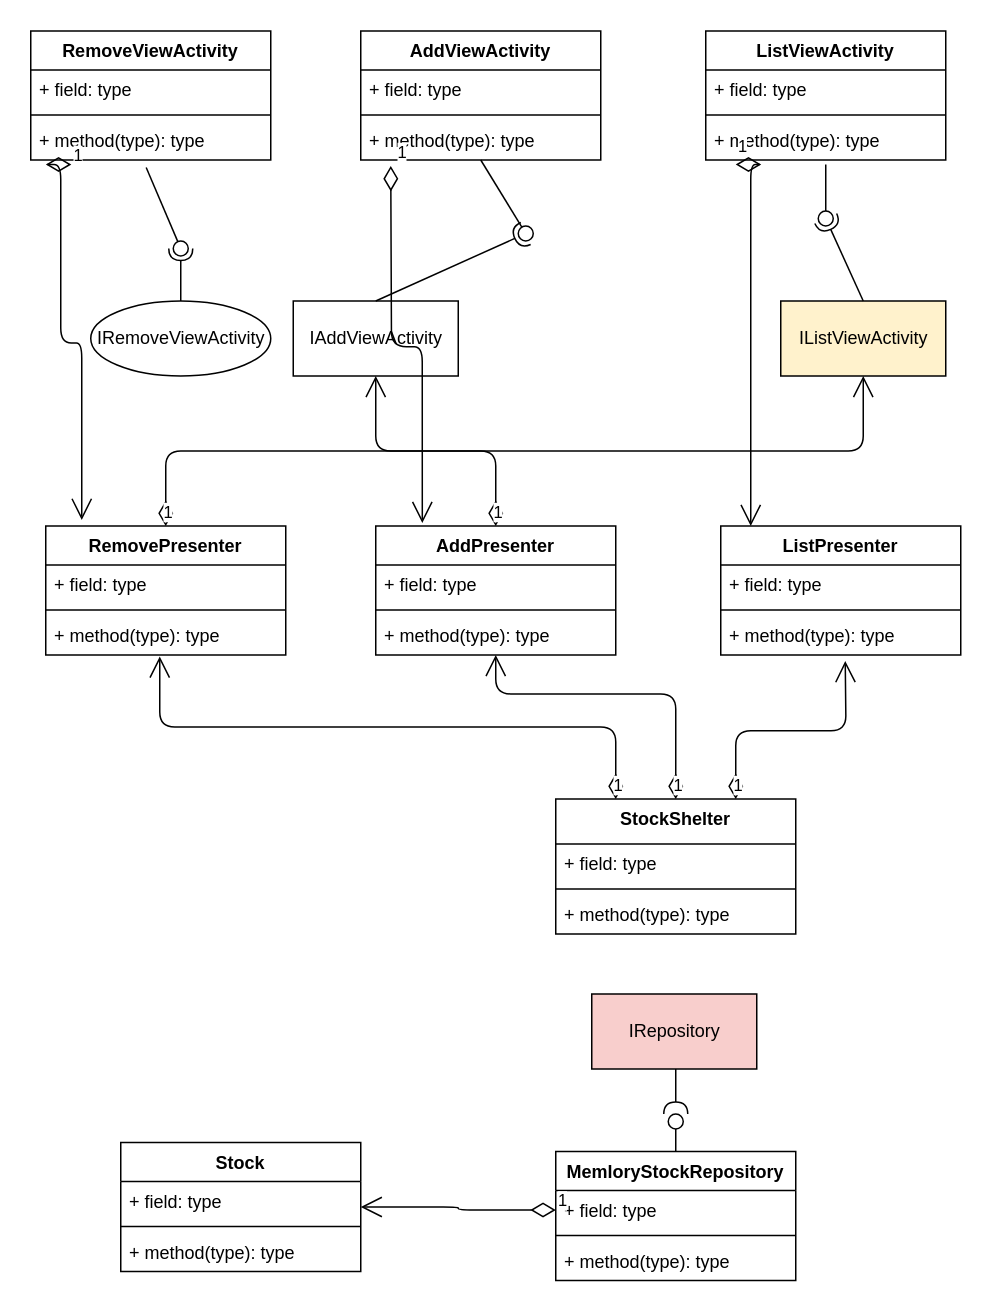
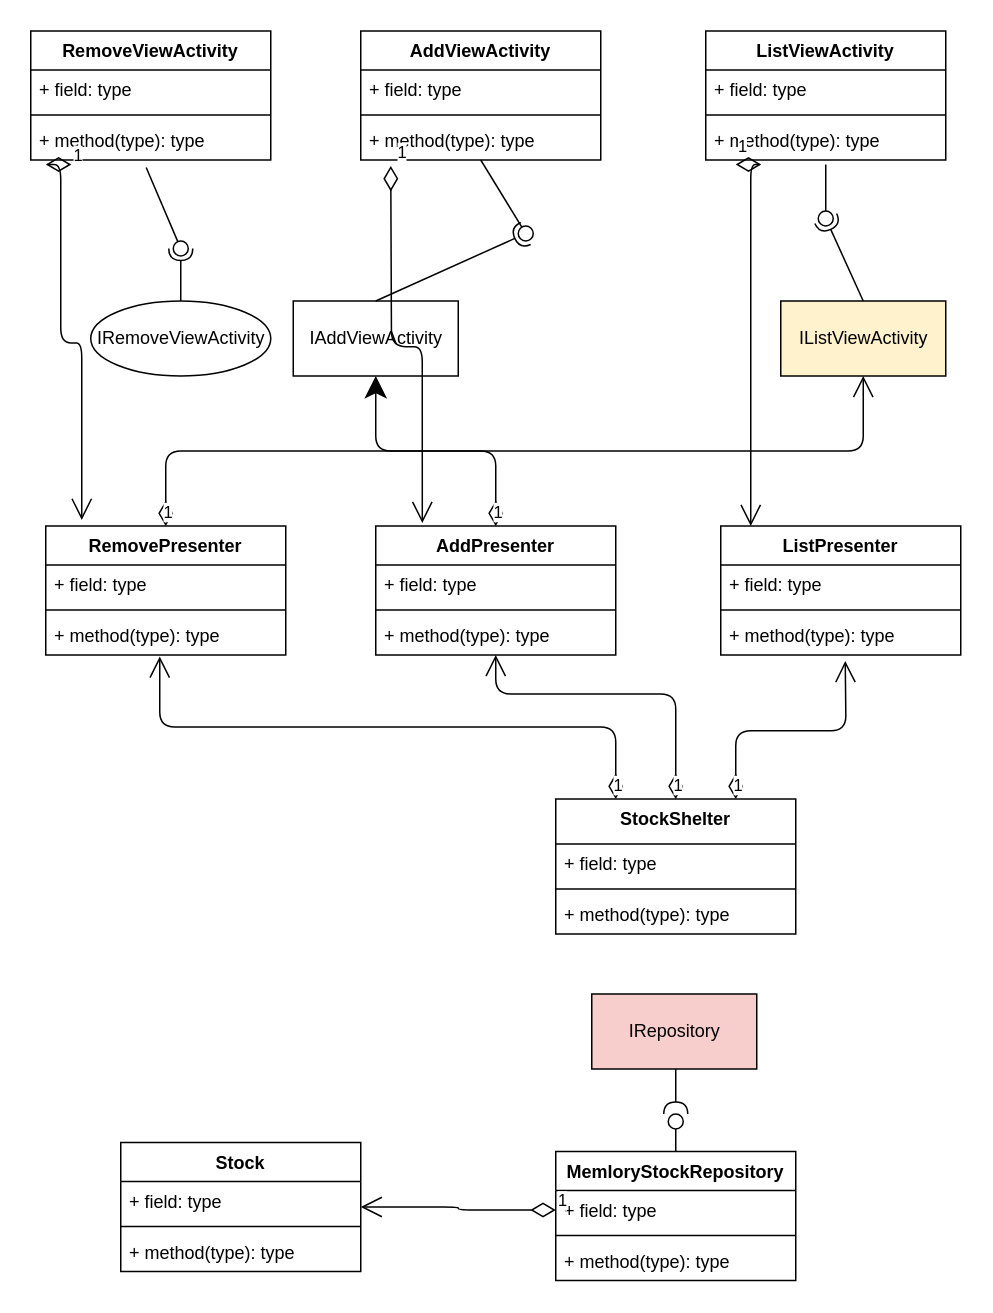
- <mxCell id="62" value="1" style="endArrow=open;html=1;endSize=12;startArrow=diamondThin;startSize=14;startFill=0;edgeStyle=orthogonalEdgeStyle;align=left;verticalAlign=bottom;exitX=0.5;exitY=0;exitDx=0;exitDy=0;entryX=0.5;entryY=1;entryDx=0;entryDy=0;" edge="1" parent="1" source="11" target="47"><mxGeometry x="-1" y="3" relative="1" as="geometry"><mxPoint x="360" y="300" as="sourcePoint" /><mxPoint x="360" y="260" as="targetPoint" /></mxGeometry></mxCell>
+ <mxCell id="62" value="1" style="endArrow=classic;html=1;endSize=12;startArrow=diamondThin;startSize=14;startFill=0;edgeStyle=orthogonalEdgeStyle;align=left;verticalAlign=bottom;exitX=0.5;exitY=0;exitDx=0;exitDy=0;entryX=0.5;entryY=1;entryDx=0;entryDy=0;" edge="1" parent="1" source="11" target="47"><mxGeometry x="-1" y="3" relative="1" as="geometry"><mxPoint x="360" y="300" as="sourcePoint" /><mxPoint x="360" y="260" as="targetPoint" /></mxGeometry></mxCell>
